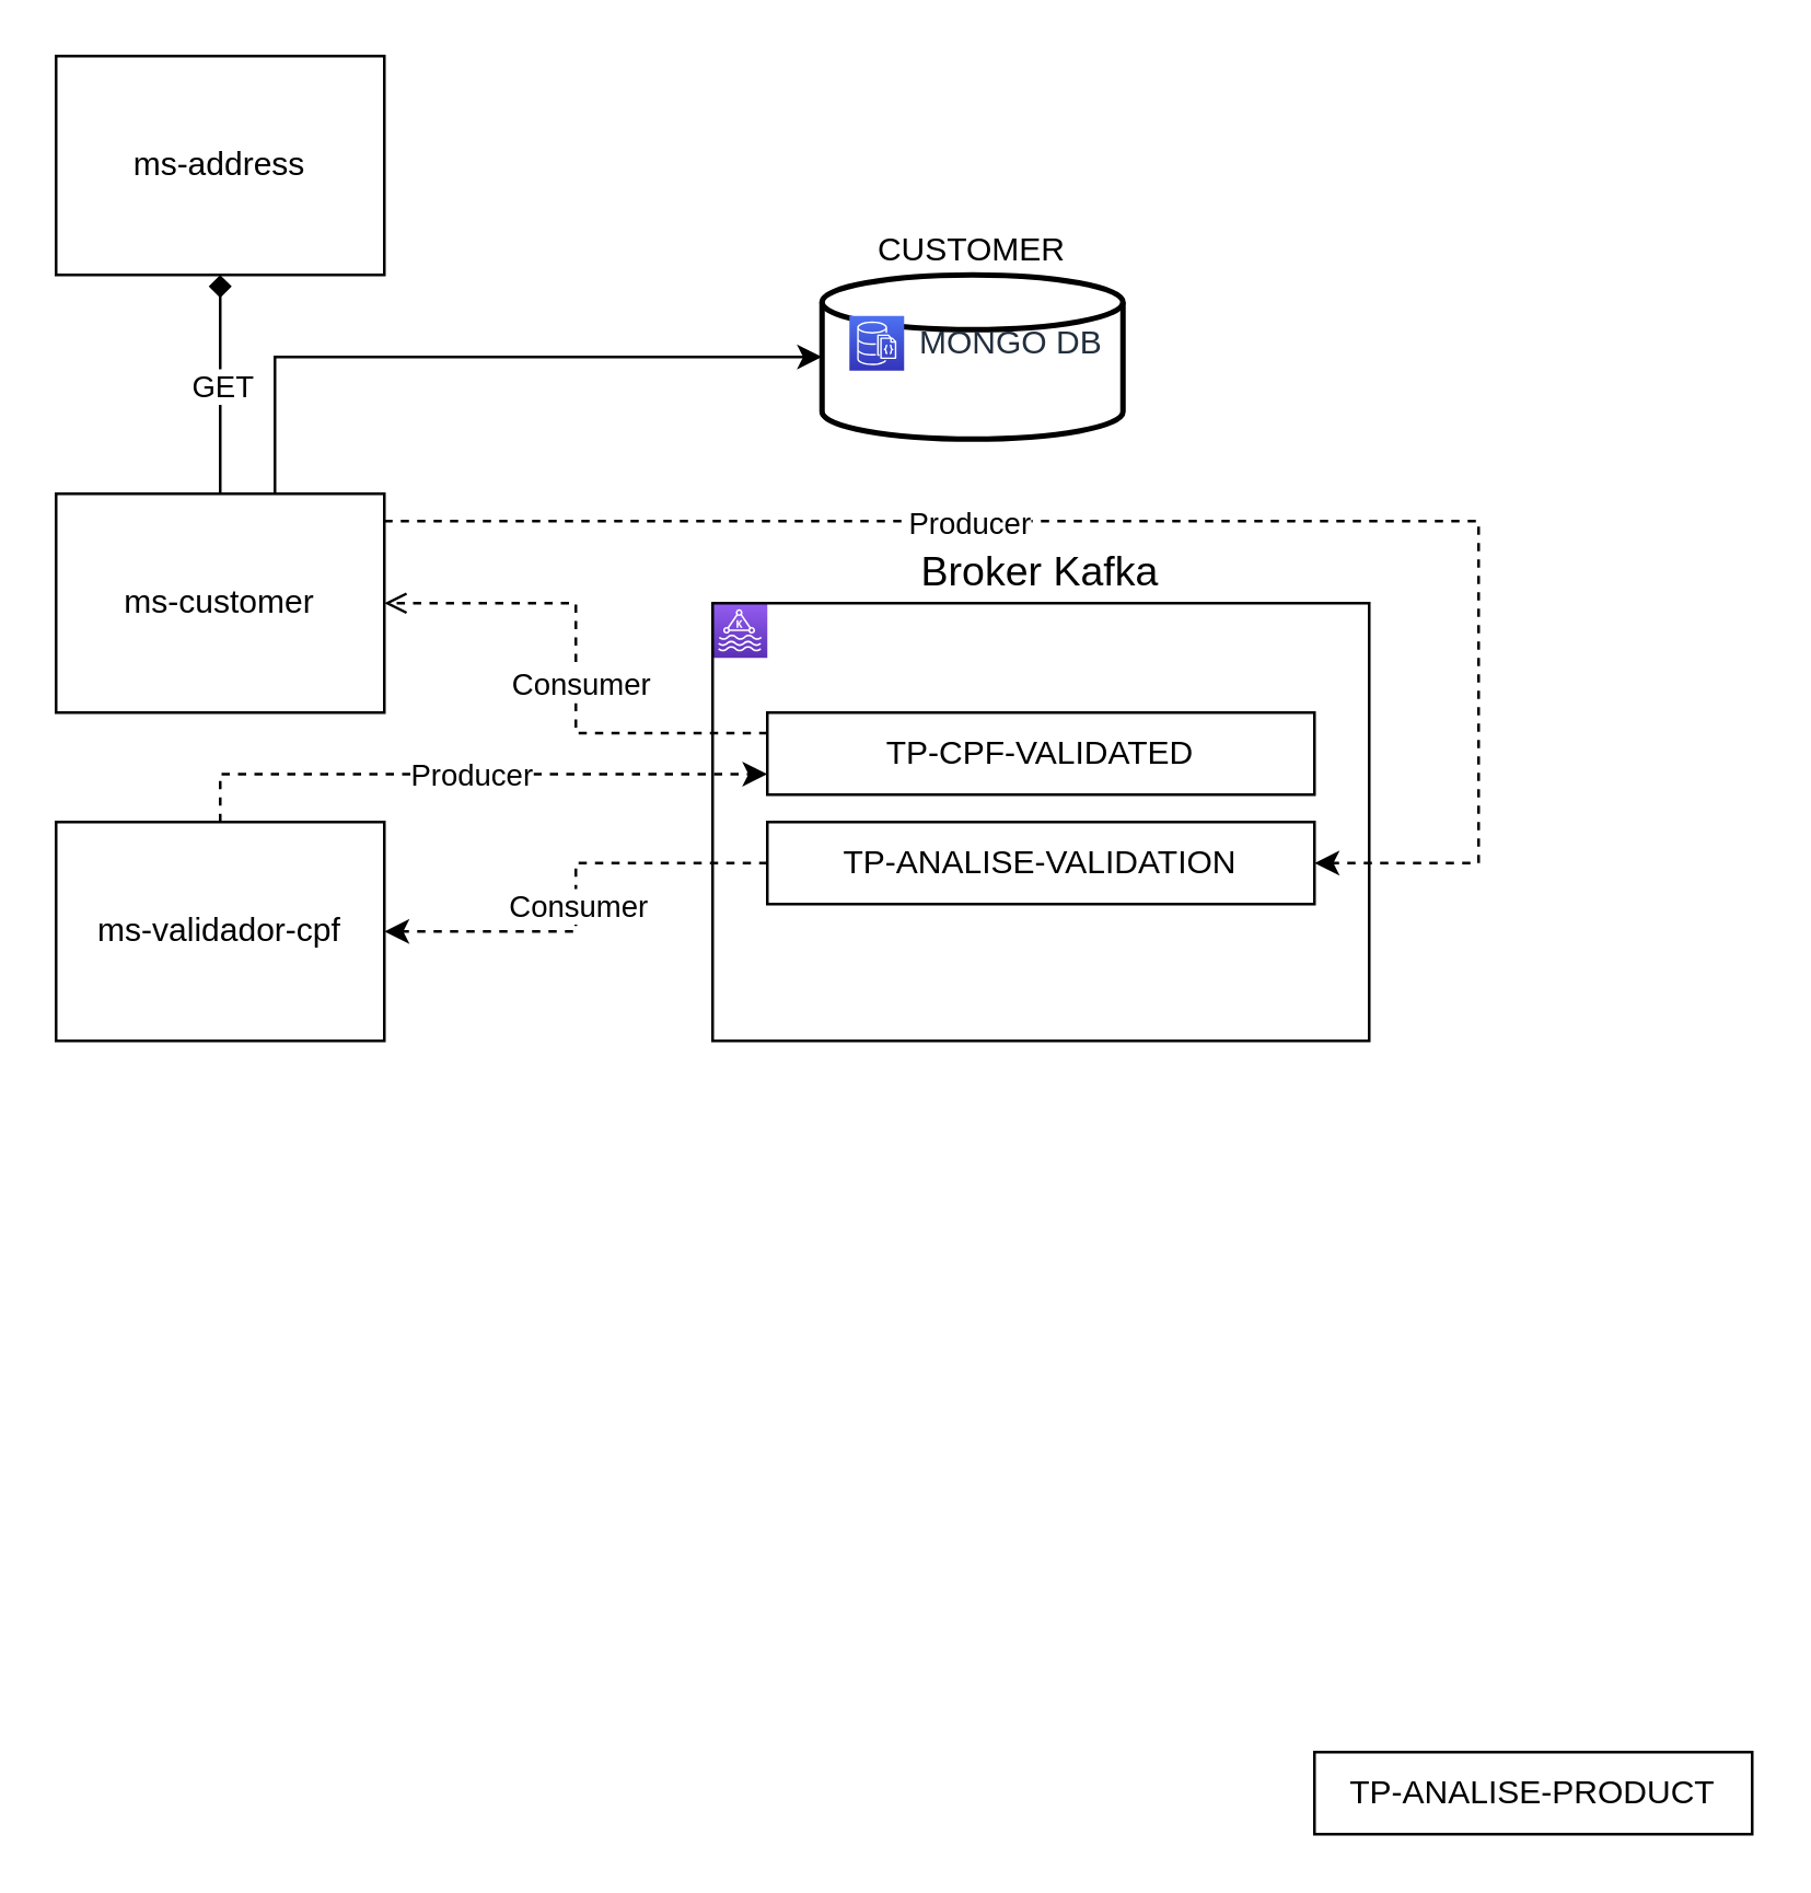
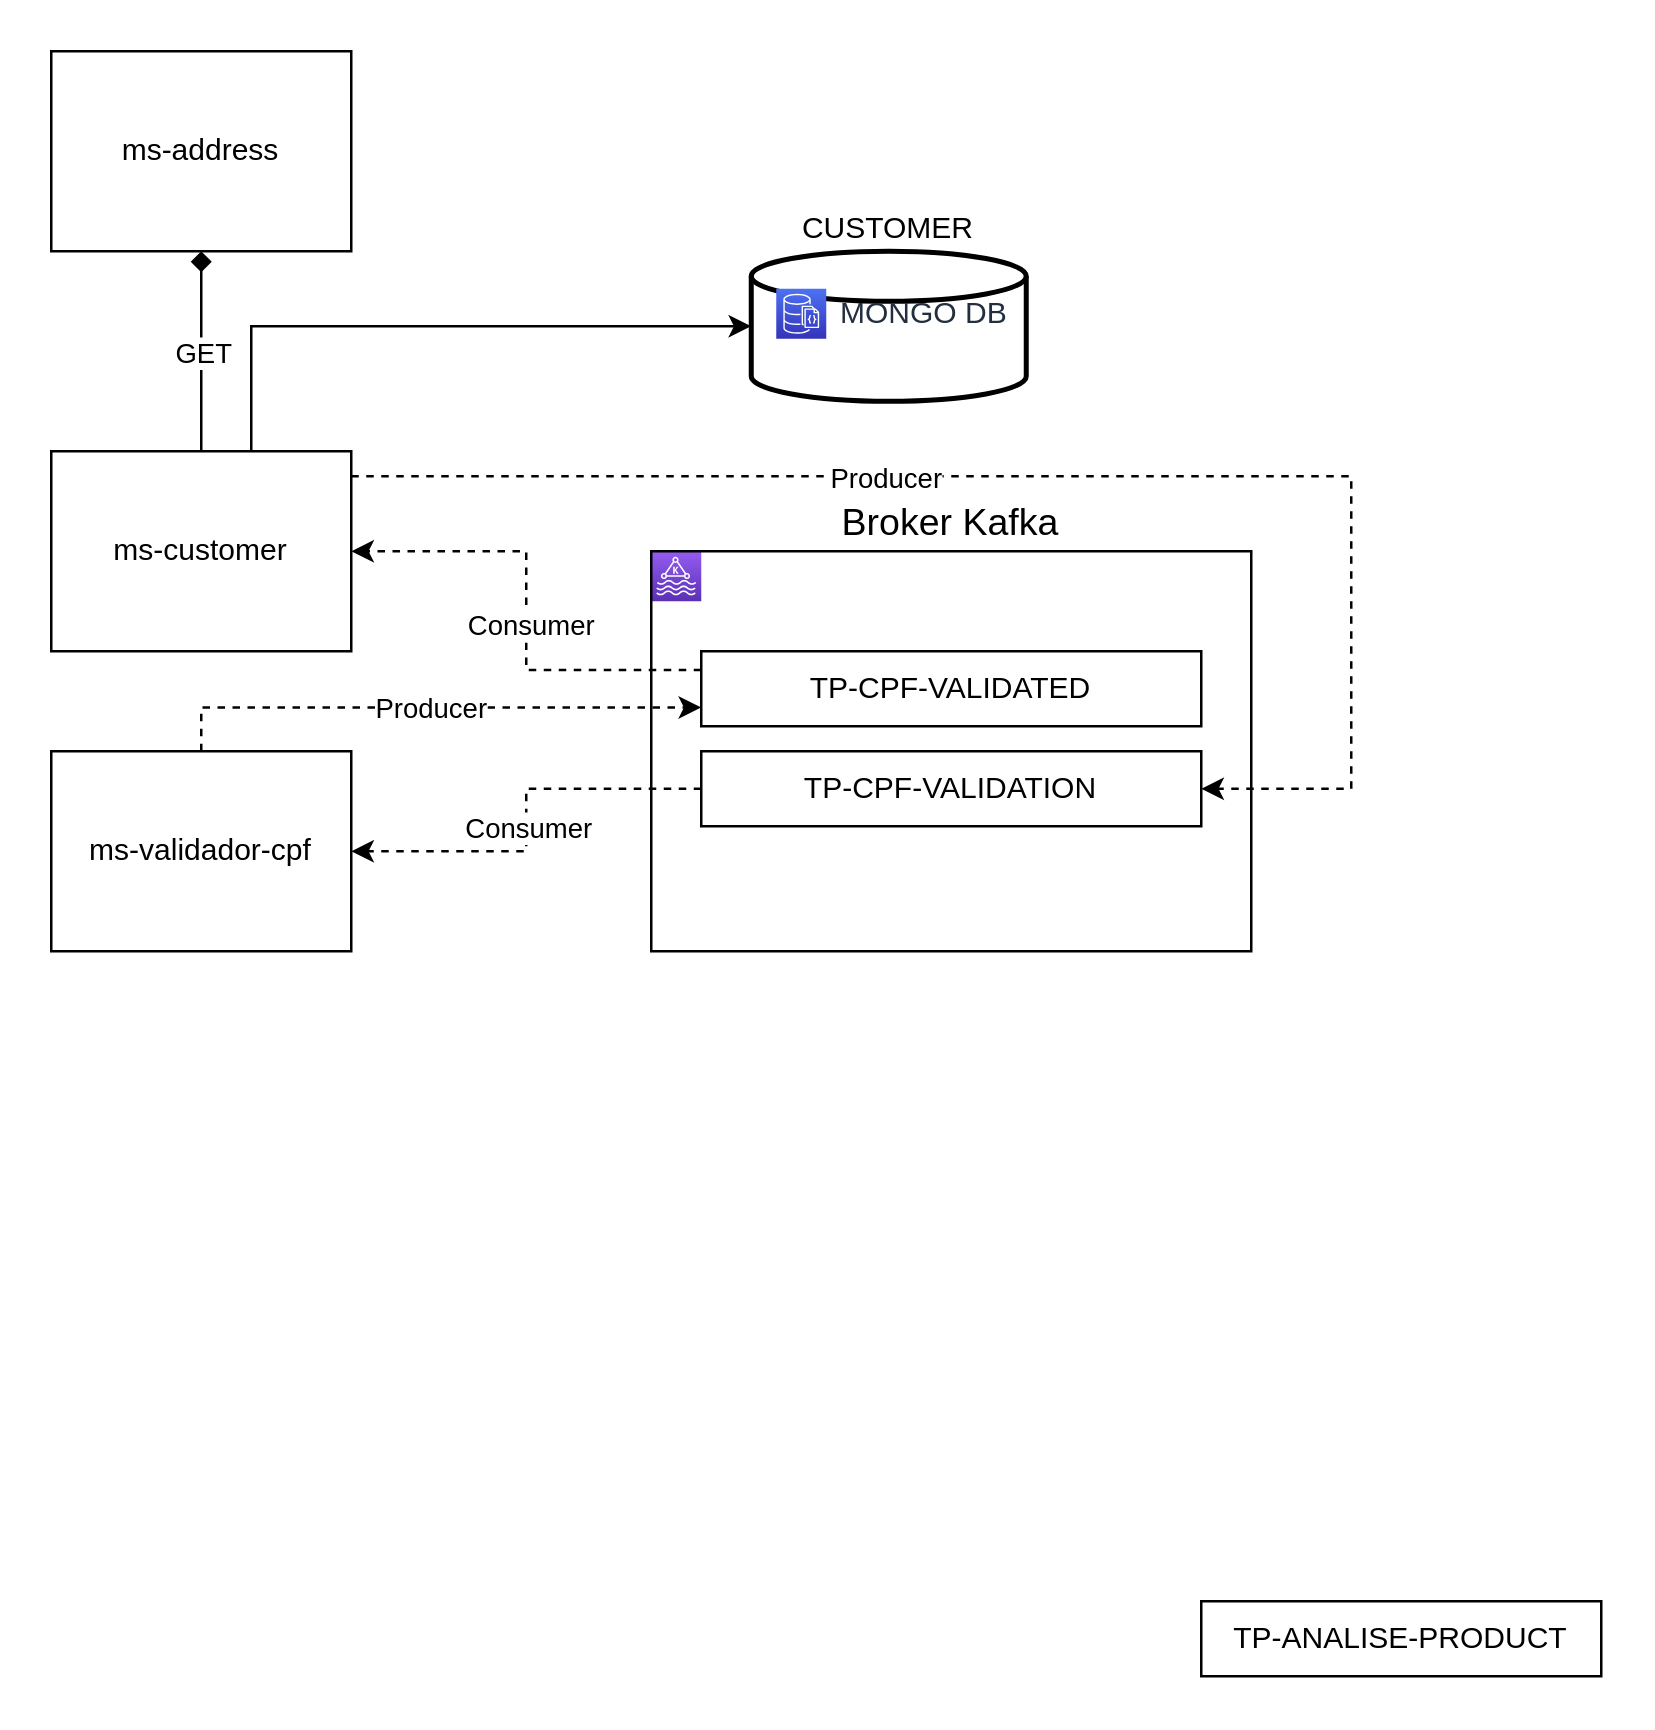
- <mxCell id="6" style="edgeStyle=orthogonalEdgeStyle;rounded=0;orthogonalLoop=1;jettySize=auto;html=1;exitX=0;exitY=0.25;exitDx=0;exitDy=0;dashed=1;endArrow=open;" edge="1" parent="1" source="23" target="11"><mxGeometry relative="1" as="geometry" /></mxCell>
+ <mxCell id="6" style="edgeStyle=orthogonalEdgeStyle;rounded=0;orthogonalLoop=1;jettySize=auto;html=1;exitX=0;exitY=0.25;exitDx=0;exitDy=0;dashed=1;" edge="1" parent="1" source="23" target="11"><mxGeometry relative="1" as="geometry" /></mxCell>
- <mxCell id="24" value="TP-ANALISE-VALIDATION" style="rounded=0;whiteSpace=wrap;html=1;" vertex="1" parent="1"><mxGeometry x="280" y="300" width="200" height="30" as="geometry" /></mxCell>
+ <mxCell id="24" value="TP-CPF-VALIDATION" style="rounded=0;whiteSpace=wrap;html=1;" vertex="1" parent="1"><mxGeometry x="280" y="300" width="200" height="30" as="geometry" /></mxCell>
